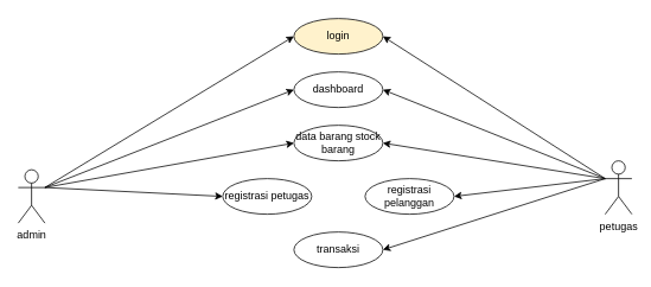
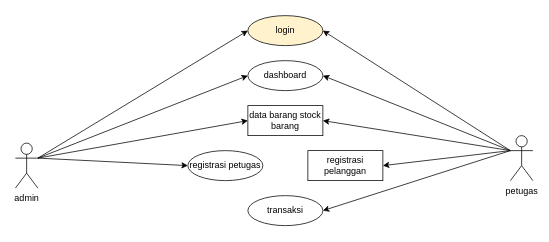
- <mxCell id="4" value="data barang stock barang" style="ellipse;whiteSpace=wrap;html=1;" vertex="1" parent="1"><mxGeometry x="330" y="140" width="100" height="40" as="geometry" /></mxCell>
+ <mxCell id="4" value="data barang stock barang" style="whiteSpace=wrap;html=1;rounded=0;" vertex="1" parent="1"><mxGeometry x="330" y="140" width="100" height="40" as="geometry" /></mxCell>
- <mxCell id="9" value="registrasi pelanggan" style="ellipse;whiteSpace=wrap;html=1;" vertex="1" parent="1"><mxGeometry x="410" y="200" width="100" height="40" as="geometry" /></mxCell>
+ <mxCell id="9" value="registrasi pelanggan" style="whiteSpace=wrap;html=1;rounded=0;" vertex="1" parent="1"><mxGeometry x="410" y="200" width="100" height="40" as="geometry" /></mxCell>
